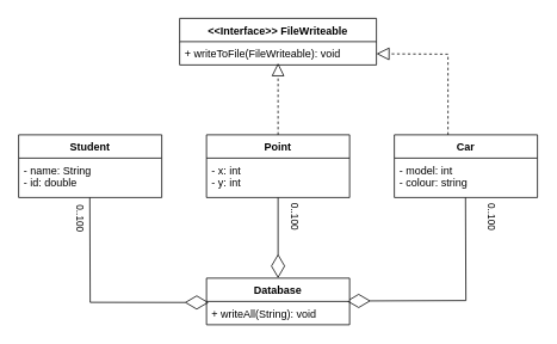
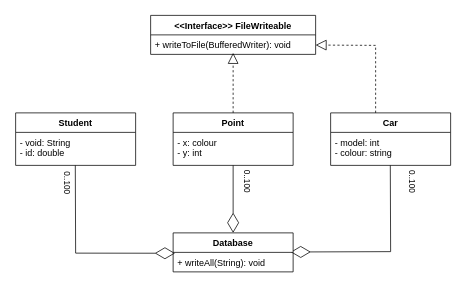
- <mxCell id="3" value="+ writeToFile(FileWriteable): void" style="text;strokeColor=none;fillColor=none;align=left;verticalAlign=top;spacingLeft=4;spacingRight=4;overflow=hidden;rotatable=0;points=[[0,0.5],[1,0.5]];portConstraint=eastwest;" vertex="1" parent="2"><mxGeometry y="26" width="220" height="26" as="geometry" /></mxCell>
+ <mxCell id="3" value="+ writeToFile(BufferedWriter): void" style="text;strokeColor=none;fillColor=none;align=left;verticalAlign=top;spacingLeft=4;spacingRight=4;overflow=hidden;rotatable=0;points=[[0,0.5],[1,0.5]];portConstraint=eastwest;" vertex="1" parent="2"><mxGeometry y="26" width="220" height="26" as="geometry" /></mxCell>
- <mxCell id="7" value="- name: String&#10;- id: double" style="text;strokeColor=none;fillColor=none;align=left;verticalAlign=top;spacingLeft=4;spacingRight=4;overflow=hidden;rotatable=0;points=[[0,0.5],[1,0.5]];portConstraint=eastwest;" vertex="1" parent="6"><mxGeometry y="26" width="160" height="44" as="geometry" /></mxCell>
+ <mxCell id="7" value="- void: String&#10;- id: double" style="text;strokeColor=none;fillColor=none;align=left;verticalAlign=top;spacingLeft=4;spacingRight=4;overflow=hidden;rotatable=0;points=[[0,0.5],[1,0.5]];portConstraint=eastwest;" vertex="1" parent="6"><mxGeometry y="26" width="160" height="44" as="geometry" /></mxCell>
- <mxCell id="5" value="- x: int&#10;- y: int" style="text;strokeColor=none;fillColor=none;align=left;verticalAlign=top;spacingLeft=4;spacingRight=4;overflow=hidden;rotatable=0;points=[[0,0.5],[1,0.5]];portConstraint=eastwest;" vertex="1" parent="4"><mxGeometry y="26" width="160" height="44" as="geometry" /></mxCell>
+ <mxCell id="5" value="- x: colour&#10;- y: int" style="text;strokeColor=none;fillColor=none;align=left;verticalAlign=top;spacingLeft=4;spacingRight=4;overflow=hidden;rotatable=0;points=[[0,0.5],[1,0.5]];portConstraint=eastwest;" vertex="1" parent="4"><mxGeometry y="26" width="160" height="44" as="geometry" /></mxCell>
